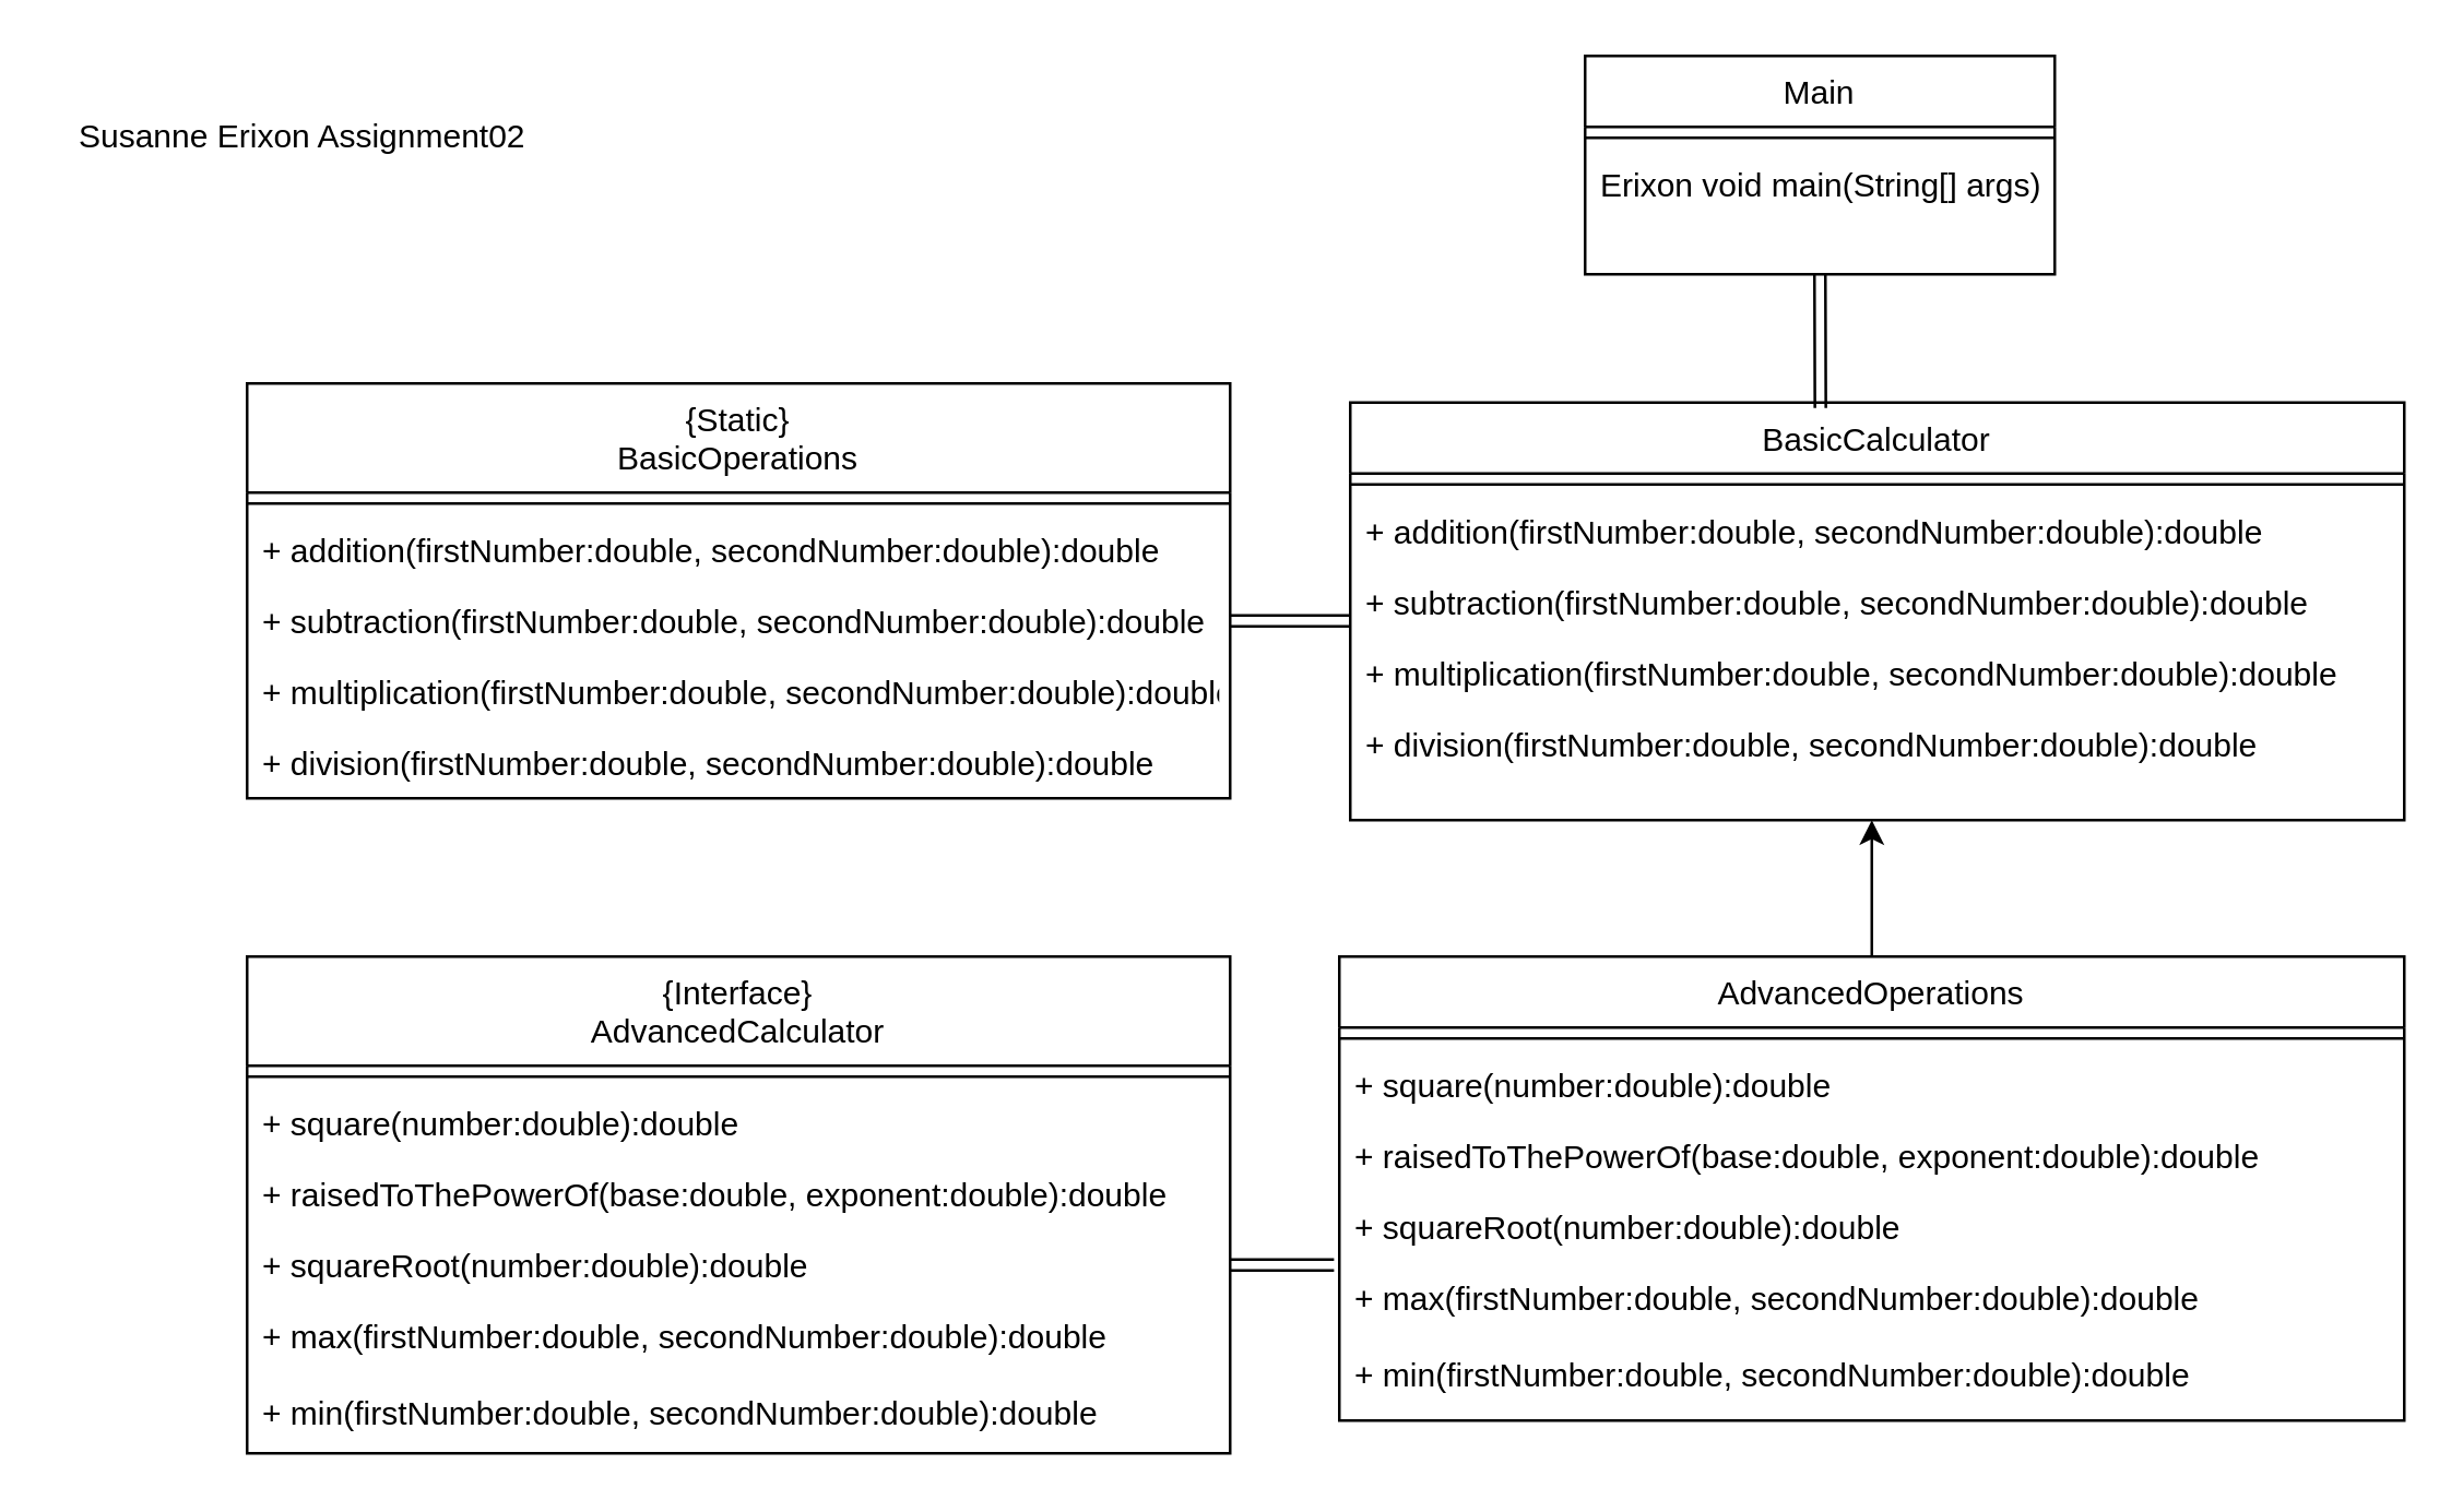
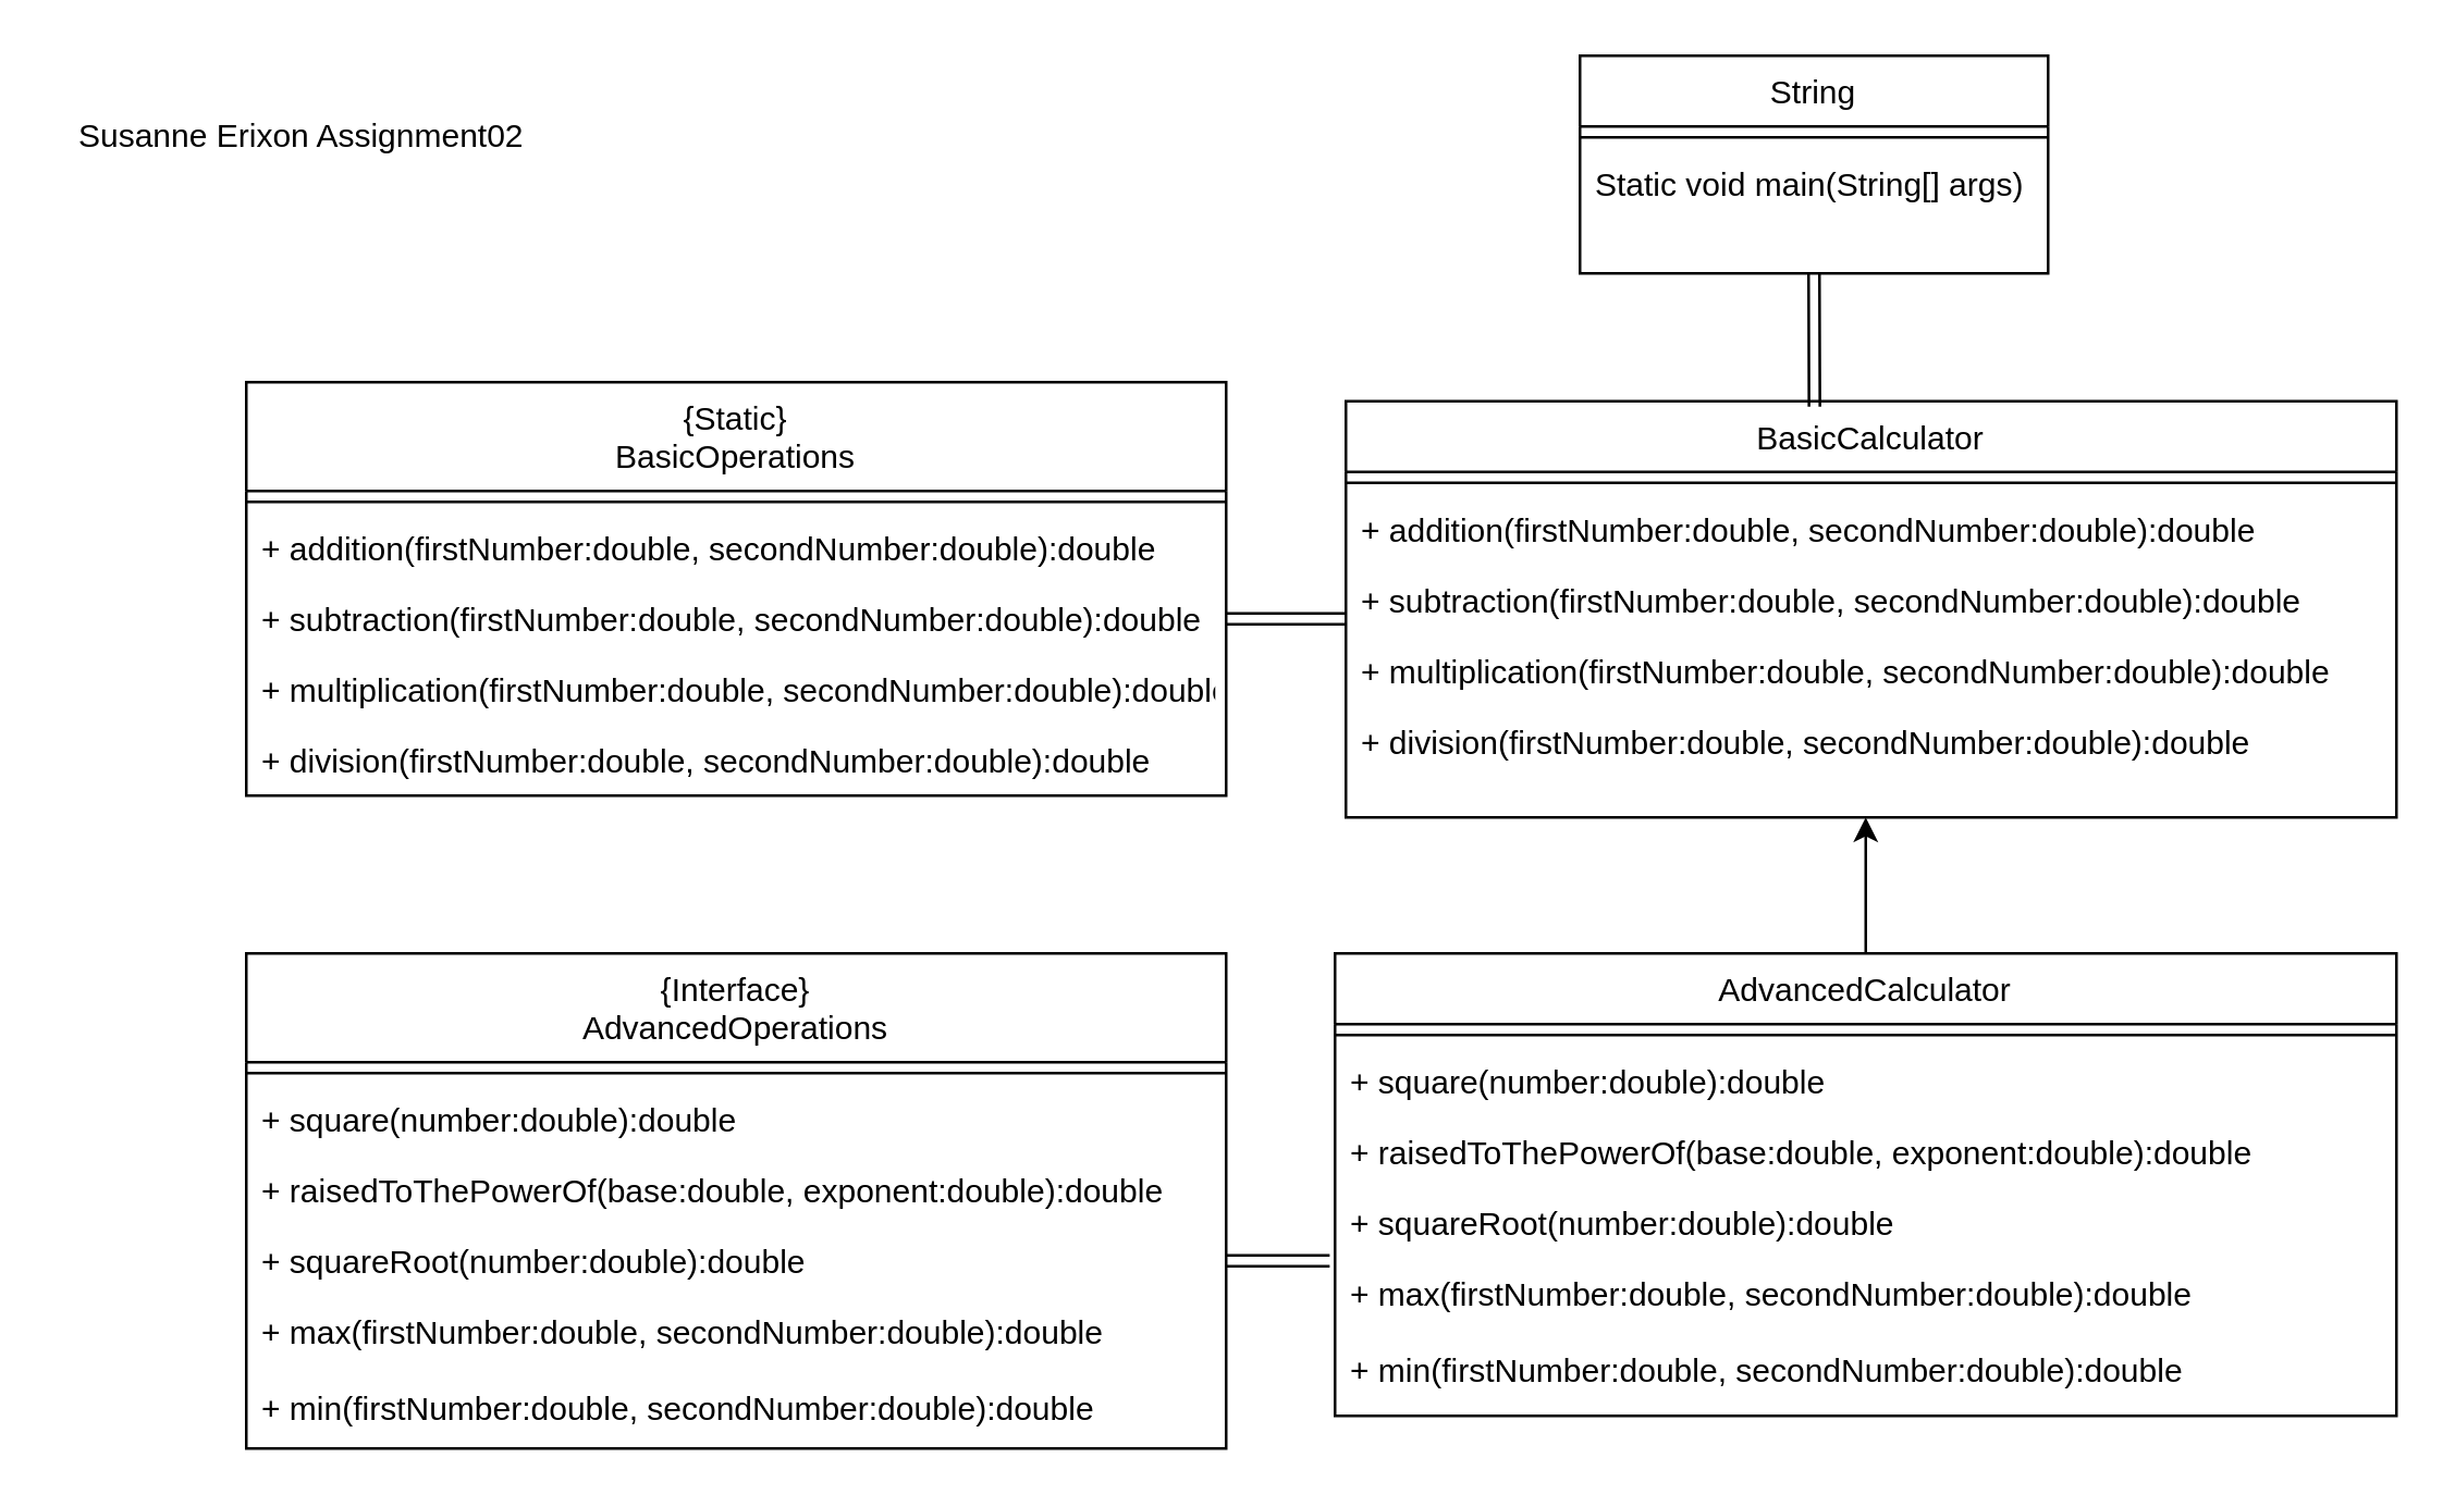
- <mxCell id="9" value="Main" style="swimlane;fontStyle=0;align=center;verticalAlign=top;childLayout=stackLayout;horizontal=1;startSize=26;horizontalStack=0;resizeParent=1;resizeLast=0;collapsible=1;marginBottom=0;rounded=0;shadow=0;strokeWidth=1;" parent="1" vertex="1"><mxGeometry x="580" y="20" width="172" height="80" as="geometry"><mxRectangle x="550" y="140" width="160" height="26" as="alternateBounds" /></mxGeometry></mxCell>
+ <mxCell id="9" value="String" style="swimlane;fontStyle=0;align=center;verticalAlign=top;childLayout=stackLayout;horizontal=1;startSize=26;horizontalStack=0;resizeParent=1;resizeLast=0;collapsible=1;marginBottom=0;rounded=0;shadow=0;strokeWidth=1;" parent="1" vertex="1"><mxGeometry x="580" y="20" width="172" height="80" as="geometry"><mxRectangle x="550" y="140" width="160" height="26" as="alternateBounds" /></mxGeometry></mxCell>
- <mxCell id="11" value="Erixon void main(String[] args)" style="text;align=left;verticalAlign=top;spacingLeft=4;spacingRight=4;overflow=hidden;rotatable=0;points=[[0,0.5],[1,0.5]];portConstraint=eastwest;" parent="9" vertex="1"><mxGeometry y="34" width="172" height="26" as="geometry" /></mxCell>
+ <mxCell id="11" value="Static void main(String[] args)" style="text;align=left;verticalAlign=top;spacingLeft=4;spacingRight=4;overflow=hidden;rotatable=0;points=[[0,0.5],[1,0.5]];portConstraint=eastwest;" parent="9" vertex="1"><mxGeometry y="34" width="172" height="26" as="geometry" /></mxCell>
- <mxCell id="26" value="{Interface}&#10;AdvancedCalculator" style="swimlane;fontStyle=0;align=center;verticalAlign=top;childLayout=stackLayout;horizontal=1;startSize=40;horizontalStack=0;resizeParent=1;resizeLast=0;collapsible=1;marginBottom=0;rounded=0;shadow=0;strokeWidth=1;" parent="1" vertex="1"><mxGeometry x="90" y="350" width="360" height="182" as="geometry"><mxRectangle x="230" y="140" width="160" height="26" as="alternateBounds" /></mxGeometry></mxCell>
+ <mxCell id="26" value="{Interface}&#10;AdvancedOperations" style="swimlane;fontStyle=0;align=center;verticalAlign=top;childLayout=stackLayout;horizontal=1;startSize=40;horizontalStack=0;resizeParent=1;resizeLast=0;collapsible=1;marginBottom=0;rounded=0;shadow=0;strokeWidth=1;" parent="1" vertex="1"><mxGeometry x="90" y="350" width="360" height="182" as="geometry"><mxRectangle x="230" y="140" width="160" height="26" as="alternateBounds" /></mxGeometry></mxCell>
- <mxCell id="19" value="AdvancedOperations" style="swimlane;fontStyle=0;align=center;verticalAlign=top;childLayout=stackLayout;horizontal=1;startSize=26;horizontalStack=0;resizeParent=1;resizeLast=0;collapsible=1;marginBottom=0;rounded=0;shadow=0;strokeWidth=1;" parent="1" vertex="1"><mxGeometry x="490" y="350" width="390" height="170" as="geometry"><mxRectangle x="230" y="140" width="160" height="26" as="alternateBounds" /></mxGeometry></mxCell>
+ <mxCell id="19" value="AdvancedCalculator" style="swimlane;fontStyle=0;align=center;verticalAlign=top;childLayout=stackLayout;horizontal=1;startSize=26;horizontalStack=0;resizeParent=1;resizeLast=0;collapsible=1;marginBottom=0;rounded=0;shadow=0;strokeWidth=1;" parent="1" vertex="1"><mxGeometry x="490" y="350" width="390" height="170" as="geometry"><mxRectangle x="230" y="140" width="160" height="26" as="alternateBounds" /></mxGeometry></mxCell>
